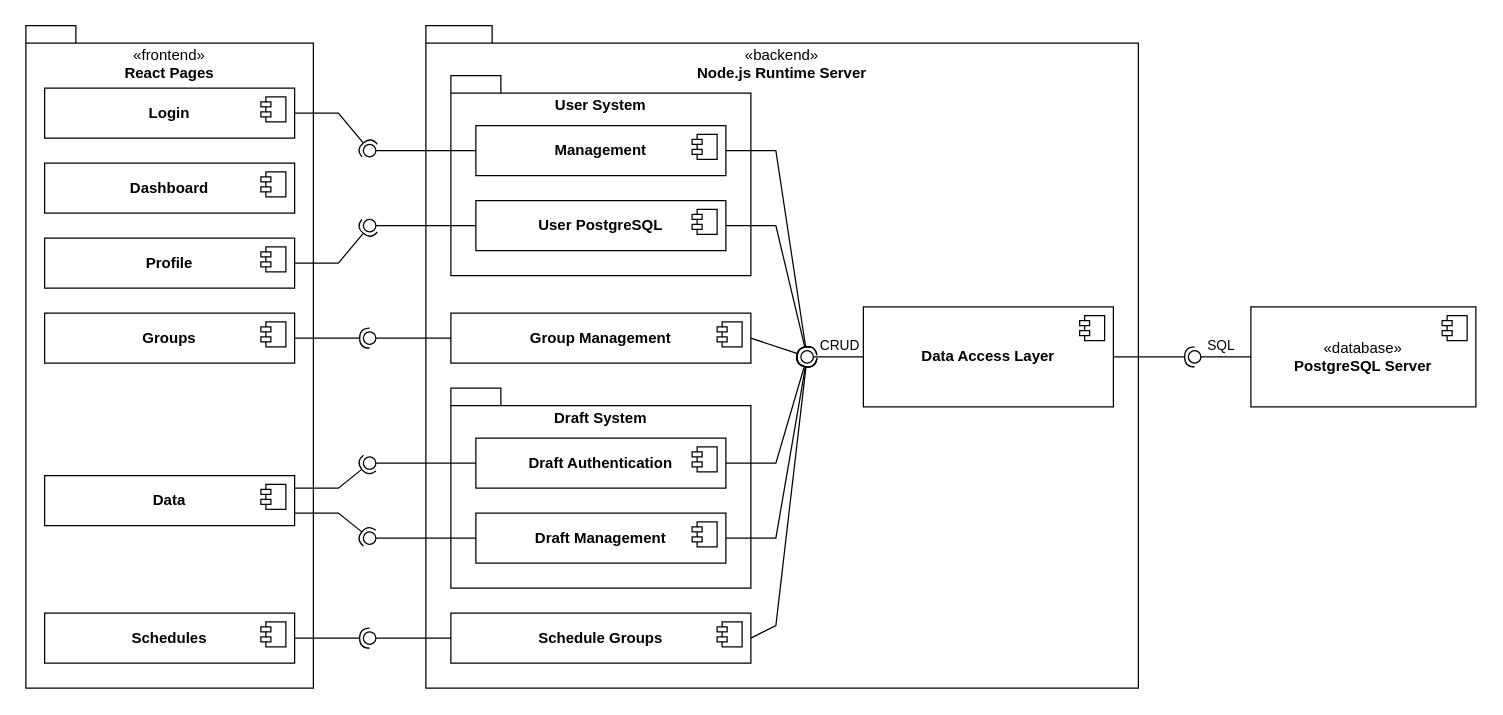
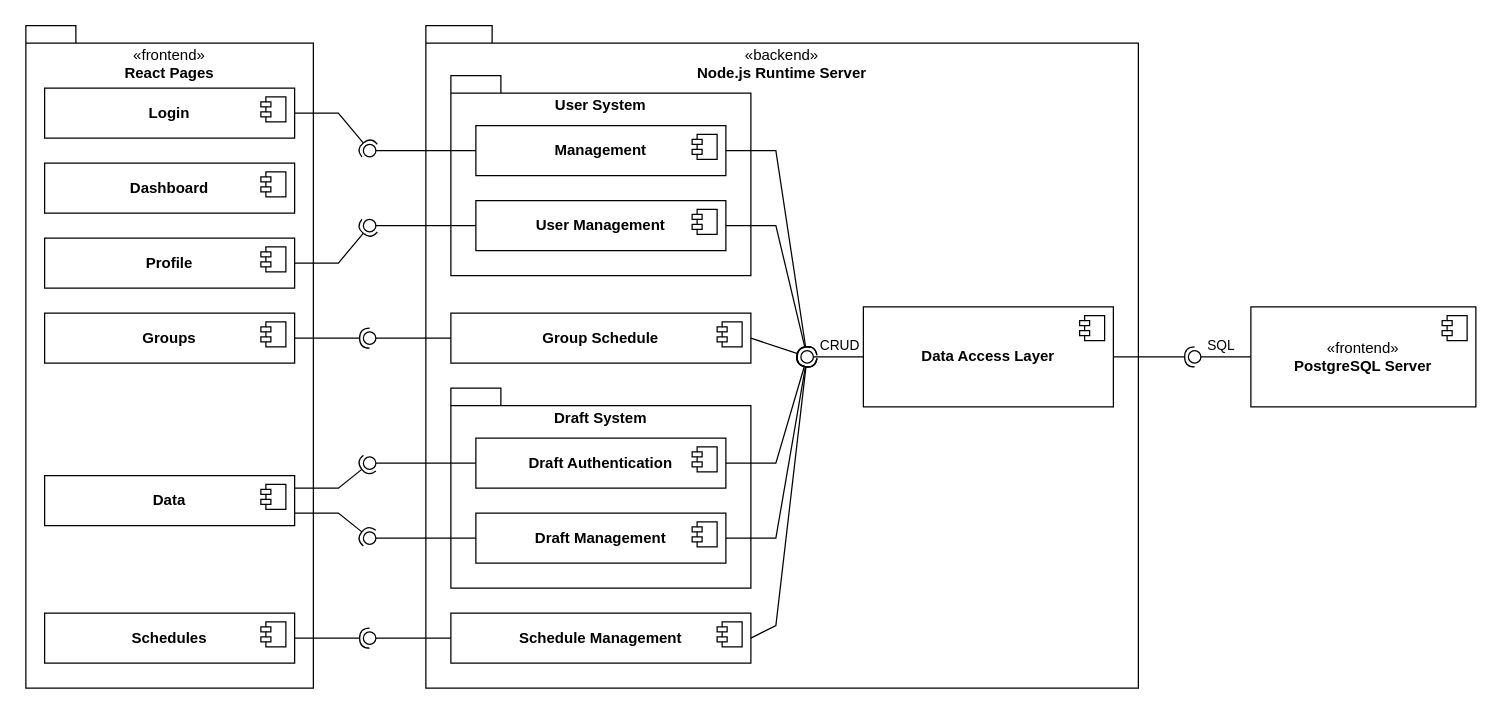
- <mxCell id="7" value="&lt;b&gt;User PostgreSQL&lt;/b&gt;" style="html=1;dropTarget=0;whiteSpace=wrap;" parent="1" vertex="1"><mxGeometry x="380" y="160" width="200" height="40" as="geometry" /></mxCell>
+ <mxCell id="7" value="&lt;b&gt;User Management&lt;/b&gt;" style="html=1;dropTarget=0;whiteSpace=wrap;" parent="1" vertex="1"><mxGeometry x="380" y="160" width="200" height="40" as="geometry" /></mxCell>
- <mxCell id="9" value="&lt;b&gt;Group Management&lt;/b&gt;" style="html=1;dropTarget=0;whiteSpace=wrap;" parent="1" vertex="1"><mxGeometry x="360" y="250" width="240" height="40" as="geometry" /></mxCell>
+ <mxCell id="9" value="&lt;b&gt;Group Schedule&lt;/b&gt;" style="html=1;dropTarget=0;whiteSpace=wrap;" parent="1" vertex="1"><mxGeometry x="360" y="250" width="240" height="40" as="geometry" /></mxCell>
- <mxCell id="26" value="&lt;div&gt;&lt;span style=&quot;background-color: transparent; color: light-dark(rgb(0, 0, 0), rgb(255, 255, 255));&quot;&gt;«&lt;/span&gt;database&lt;span style=&quot;background-color: transparent; color: light-dark(rgb(0, 0, 0), rgb(255, 255, 255));&quot;&gt;»&lt;/span&gt;&lt;/div&gt;&lt;b&gt;PostgreSQL Server&lt;/b&gt;" style="html=1;dropTarget=0;whiteSpace=wrap;" parent="1" vertex="1"><mxGeometry x="1000" y="245" width="180" height="80" as="geometry" /></mxCell>
+ <mxCell id="26" value="&lt;div&gt;&lt;span style=&quot;background-color: transparent; color: light-dark(rgb(0, 0, 0), rgb(255, 255, 255));&quot;&gt;«&lt;/span&gt;frontend&lt;span style=&quot;background-color: transparent; color: light-dark(rgb(0, 0, 0), rgb(255, 255, 255));&quot;&gt;»&lt;/span&gt;&lt;/div&gt;&lt;b&gt;PostgreSQL Server&lt;/b&gt;" style="html=1;dropTarget=0;whiteSpace=wrap;" parent="1" vertex="1"><mxGeometry x="1000" y="245" width="180" height="80" as="geometry" /></mxCell>
- <mxCell id="13" value="&lt;b&gt;Schedule Groups&lt;/b&gt;" style="html=1;dropTarget=0;whiteSpace=wrap;" parent="1" vertex="1"><mxGeometry x="360" y="490" width="240" height="40" as="geometry" /></mxCell>
+ <mxCell id="13" value="&lt;b&gt;Schedule Management&lt;/b&gt;" style="html=1;dropTarget=0;whiteSpace=wrap;" parent="1" vertex="1"><mxGeometry x="360" y="490" width="240" height="40" as="geometry" /></mxCell>
